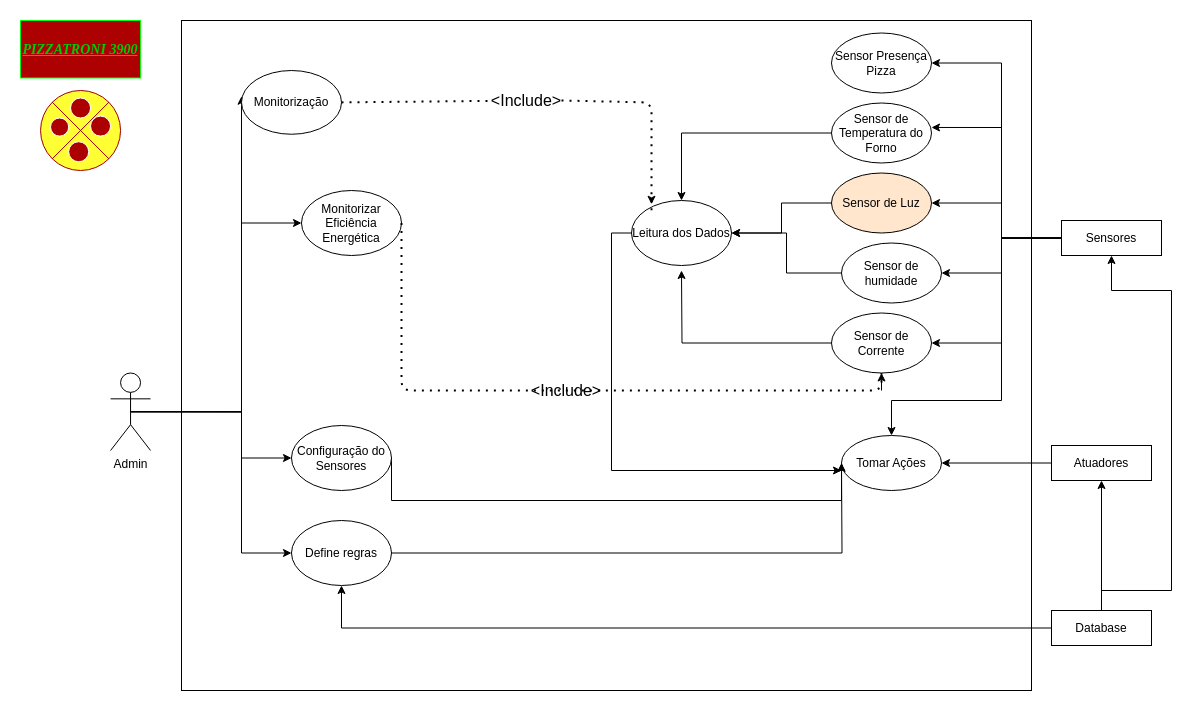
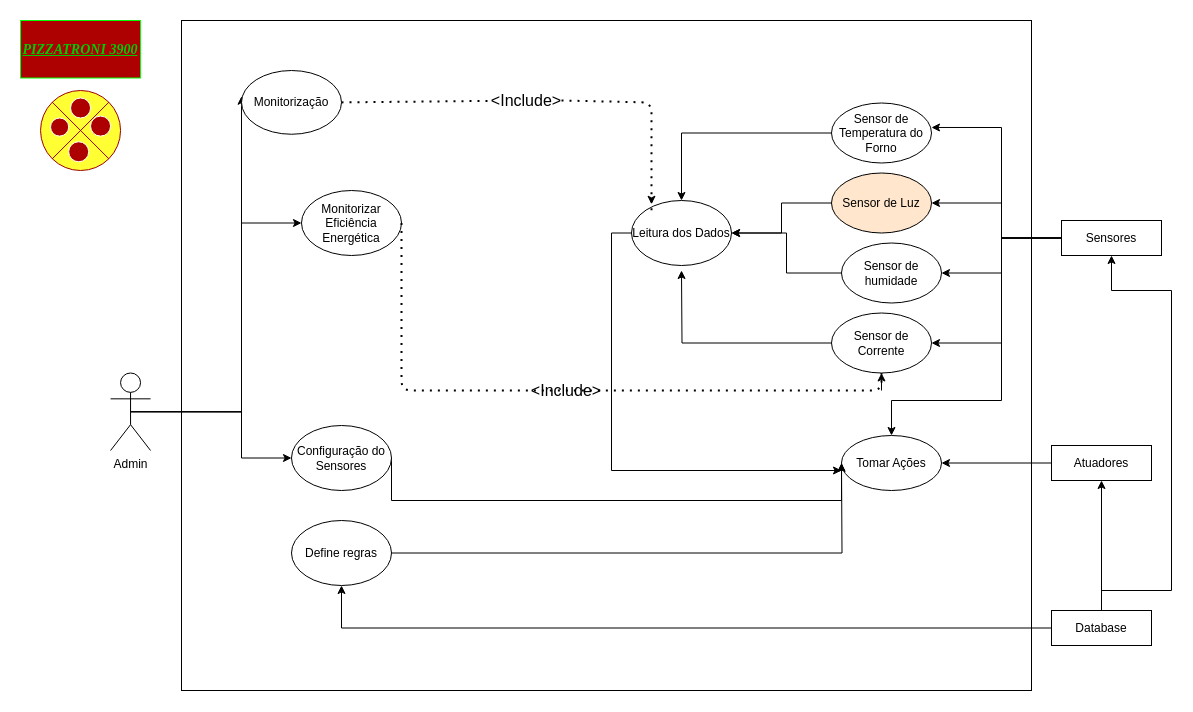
- <mxCell id="17" value="Sensor Presença&lt;br&gt;Pizza" style="ellipse;whiteSpace=wrap;html=1;" vertex="1" parent="1"><mxGeometry x="831" y="32.5" width="100" height="60" as="geometry" /></mxCell>
- <mxCell id="10" style="edgeStyle=orthogonalEdgeStyle;rounded=0;orthogonalLoop=1;jettySize=auto;html=1;exitX=0;exitY=0.5;exitDx=0;exitDy=0;entryX=1;entryY=0.5;entryDx=0;entryDy=0;" edge="1" parent="1" source="16" target="17"><mxGeometry relative="1" as="geometry"><Array as="points"><mxPoint x="1001" y="238" /><mxPoint x="1001" y="63" /></Array></mxGeometry></mxCell>
- <mxCell id="6" style="edgeStyle=orthogonalEdgeStyle;rounded=0;orthogonalLoop=1;jettySize=auto;html=1;exitX=0.5;exitY=0.5;exitDx=0;exitDy=0;exitPerimeter=0;entryX=0;entryY=0.5;entryDx=0;entryDy=0;fontColor=#00CC00;" edge="1" parent="1" source="7" target="34"><mxGeometry relative="1" as="geometry"><Array as="points"><mxPoint x="241" y="411" /><mxPoint x="241" y="553" /></Array></mxGeometry></mxCell>
